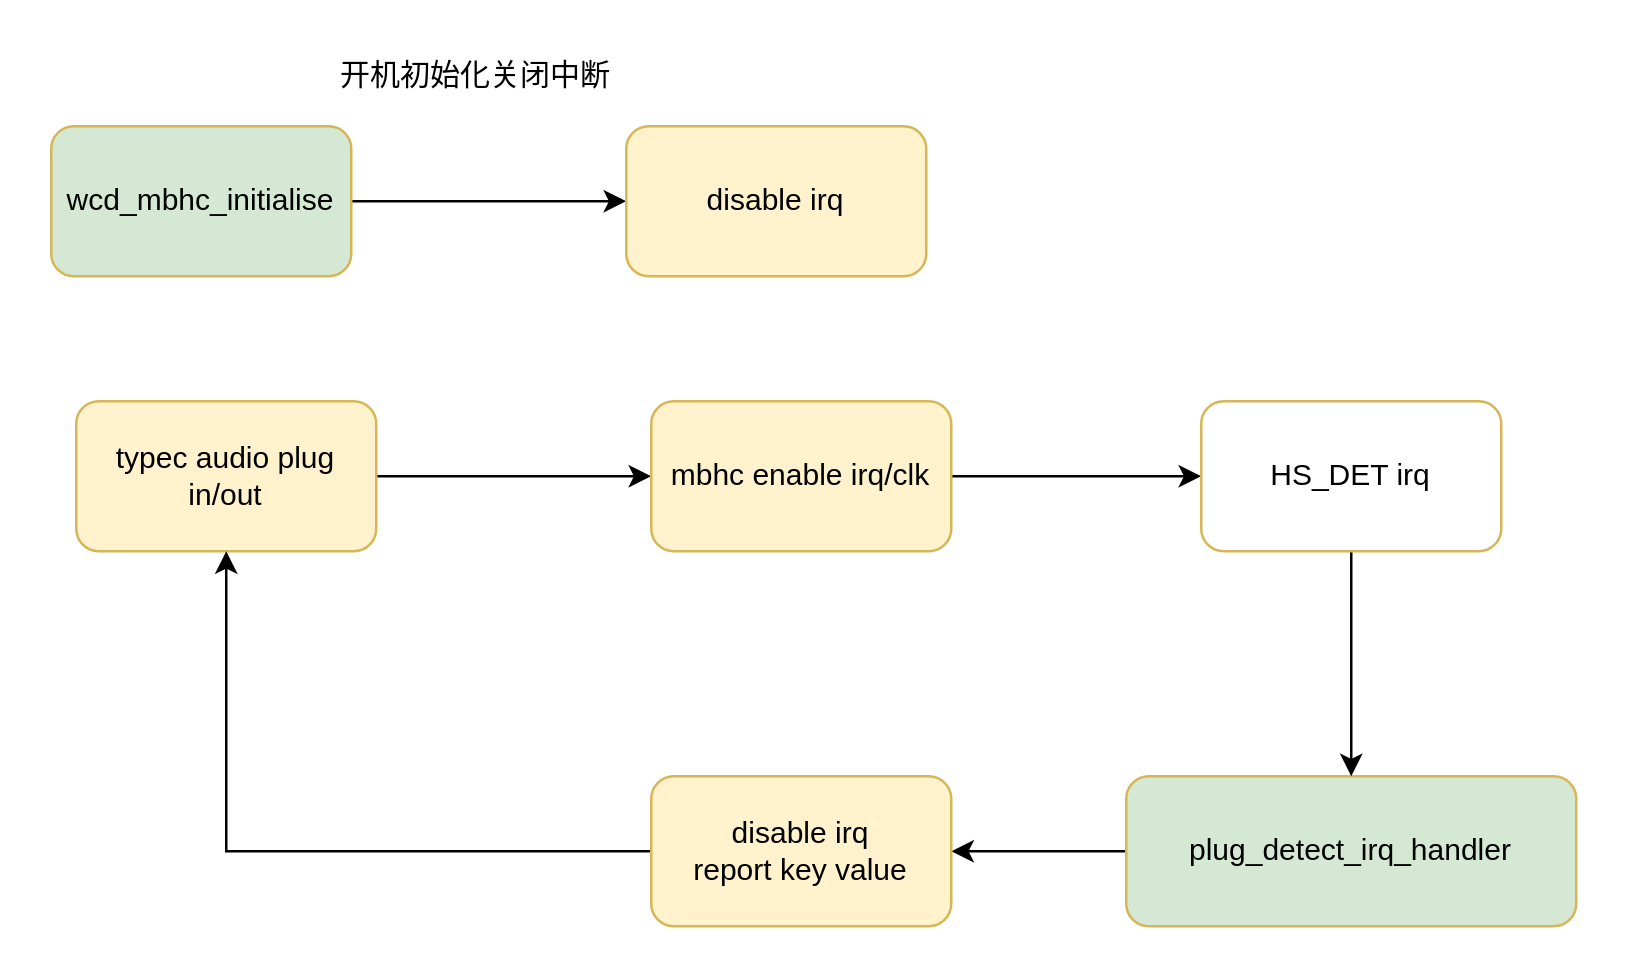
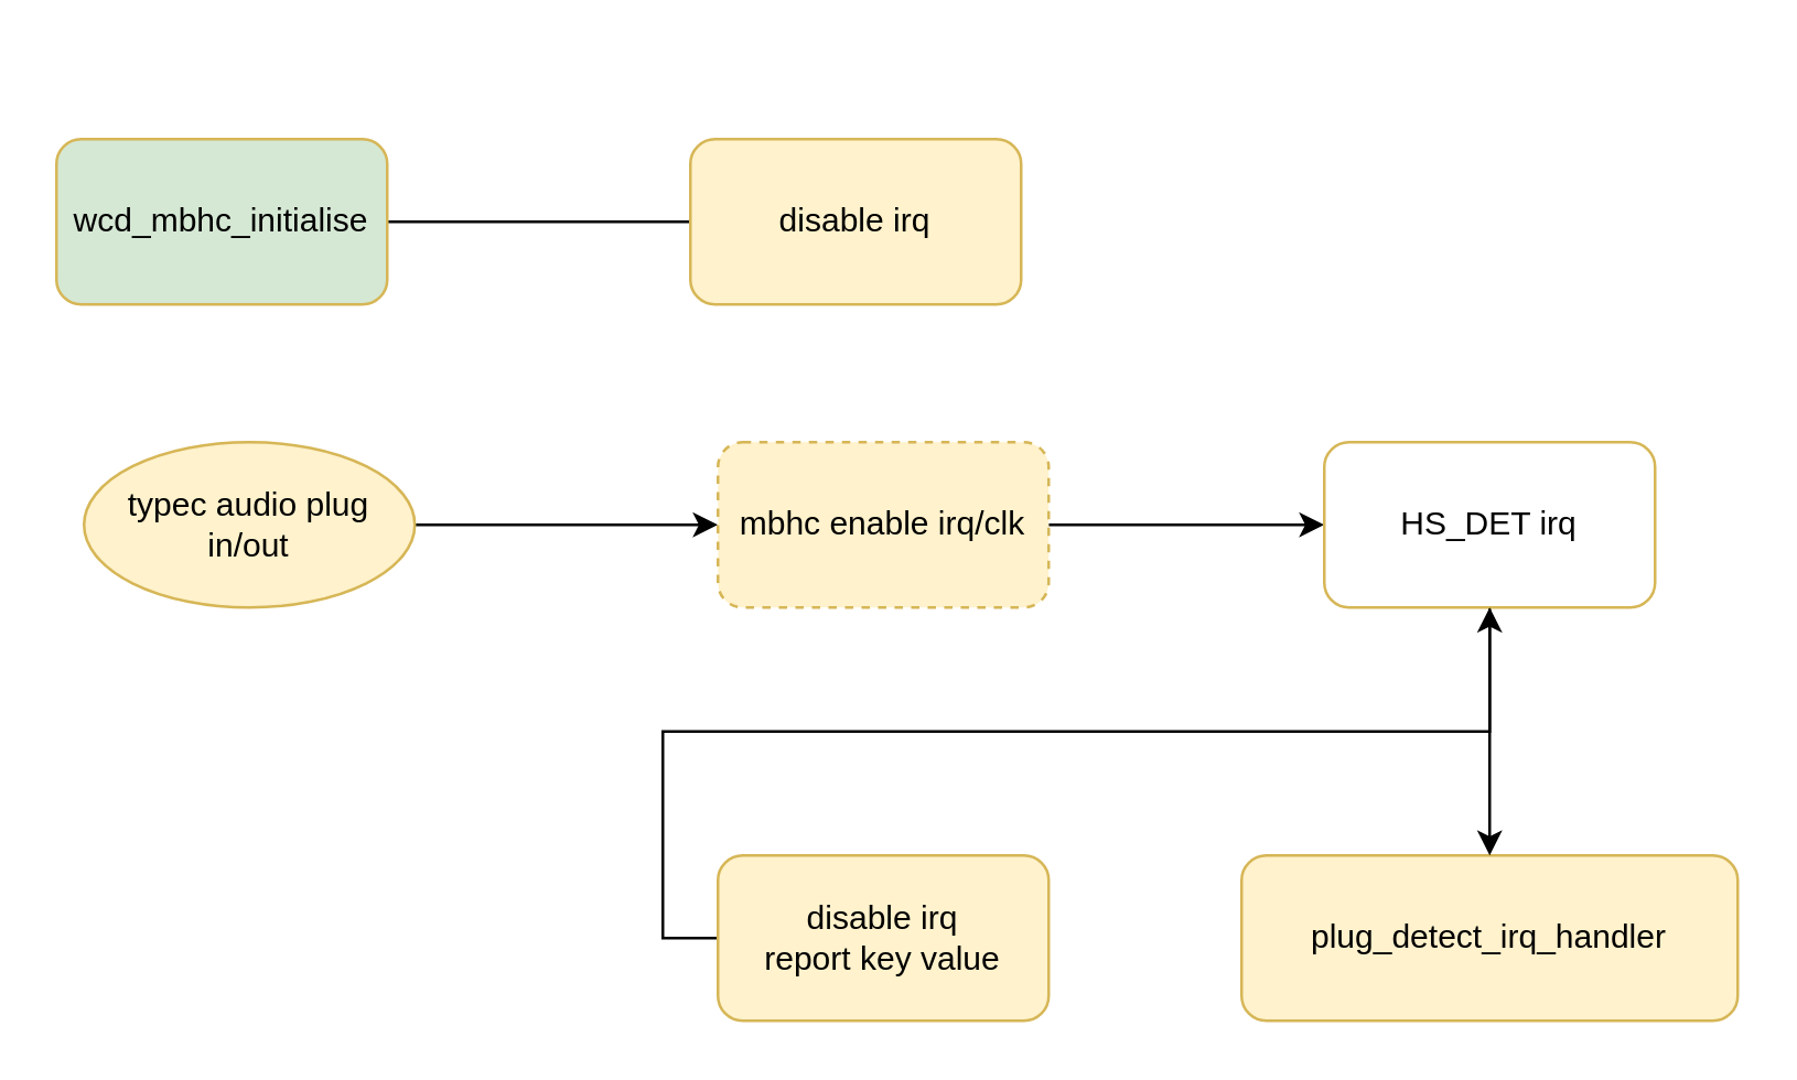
- <mxCell id="15" value="开机初始化关闭中断" style="text;html=1;strokeColor=none;fillColor=none;align=center;verticalAlign=middle;whiteSpace=wrap;rounded=0;" vertex="1" parent="1"><mxGeometry x="110" y="20" width="160" height="20" as="geometry" /></mxCell>
- <mxCell id="12" style="edgeStyle=orthogonalEdgeStyle;rounded=0;orthogonalLoop=1;jettySize=auto;html=1;exitX=1;exitY=0.5;exitDx=0;exitDy=0;entryX=0;entryY=0.5;entryDx=0;entryDy=0;" edge="1" parent="1" source="13" target="14"><mxGeometry relative="1" as="geometry" /></mxCell>
+ <mxCell id="12" style="edgeStyle=orthogonalEdgeStyle;rounded=0;orthogonalLoop=1;jettySize=auto;html=1;exitX=1;exitY=0.5;exitDx=0;exitDy=0;entryX=0;entryY=0.5;entryDx=0;entryDy=0;endArrow=none;" edge="1" parent="1" source="13" target="14"><mxGeometry relative="1" as="geometry" /></mxCell>
- <mxCell id="3" value="typec audio plug in/out" style="rounded=1;whiteSpace=wrap;html=1;fillColor=#fff2cc;strokeColor=#d6b656;" vertex="1" parent="1"><mxGeometry x="30" y="160" width="120" height="60" as="geometry" /></mxCell>
+ <mxCell id="3" value="typec audio plug in/out" style="ellipse;whiteSpace=wrap;html=1;fillColor=#fff2cc;strokeColor=#d6b656;" vertex="1" parent="1"><mxGeometry x="30" y="160" width="120" height="60" as="geometry" /></mxCell>
- <mxCell id="5" value="mbhc enable irq/clk" style="rounded=1;whiteSpace=wrap;html=1;fillColor=#fff2cc;strokeColor=#d6b656;" vertex="1" parent="1"><mxGeometry x="260" y="160" width="120" height="60" as="geometry" /></mxCell>
+ <mxCell id="5" value="mbhc enable irq/clk" style="rounded=1;whiteSpace=wrap;html=1;fillColor=#fff2cc;strokeColor=#d6b656;dashed=1;" vertex="1" parent="1"><mxGeometry x="260" y="160" width="120" height="60" as="geometry" /></mxCell>
- <mxCell id="10" style="edgeStyle=orthogonalEdgeStyle;rounded=0;orthogonalLoop=1;jettySize=auto;html=1;exitX=0;exitY=0.5;exitDx=0;exitDy=0;entryX=0.5;entryY=1;entryDx=0;entryDy=0;" edge="1" parent="1" source="11" target="3"><mxGeometry relative="1" as="geometry" /></mxCell>
+ <mxCell id="10" style="edgeStyle=orthogonalEdgeStyle;rounded=0;orthogonalLoop=1;jettySize=auto;html=1;exitX=0;exitY=0.5;exitDx=0;exitDy=0;" edge="1" parent="1" source="11" target="9"><mxGeometry relative="1" as="geometry" /></mxCell>
- <mxCell id="6" style="edgeStyle=orthogonalEdgeStyle;rounded=0;orthogonalLoop=1;jettySize=auto;html=1;exitX=0;exitY=0.5;exitDx=0;exitDy=0;entryX=1;entryY=0.5;entryDx=0;entryDy=0;" edge="1" parent="1" source="7" target="11"><mxGeometry relative="1" as="geometry" /></mxCell>
- <mxCell id="7" value="plug_detect_irq_handler" style="rounded=1;whiteSpace=wrap;html=1;fillColor=#d5e8d4;strokeColor=#d6b656;" vertex="1" parent="1"><mxGeometry x="450" y="310" width="180" height="60" as="geometry" /></mxCell>
+ <mxCell id="7" value="plug_detect_irq_handler" style="rounded=1;whiteSpace=wrap;html=1;fillColor=#fff2cc;strokeColor=#d6b656;" vertex="1" parent="1"><mxGeometry x="450" y="310" width="180" height="60" as="geometry" /></mxCell>
